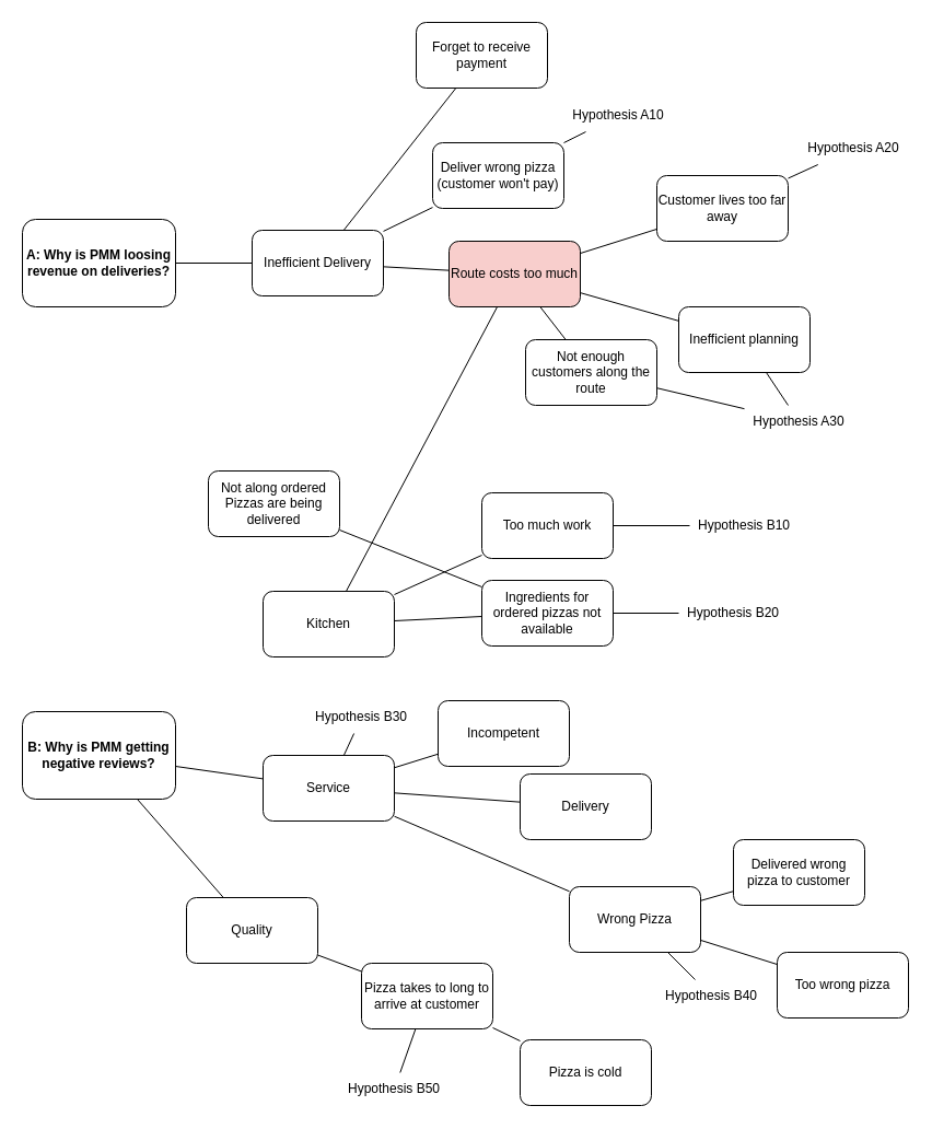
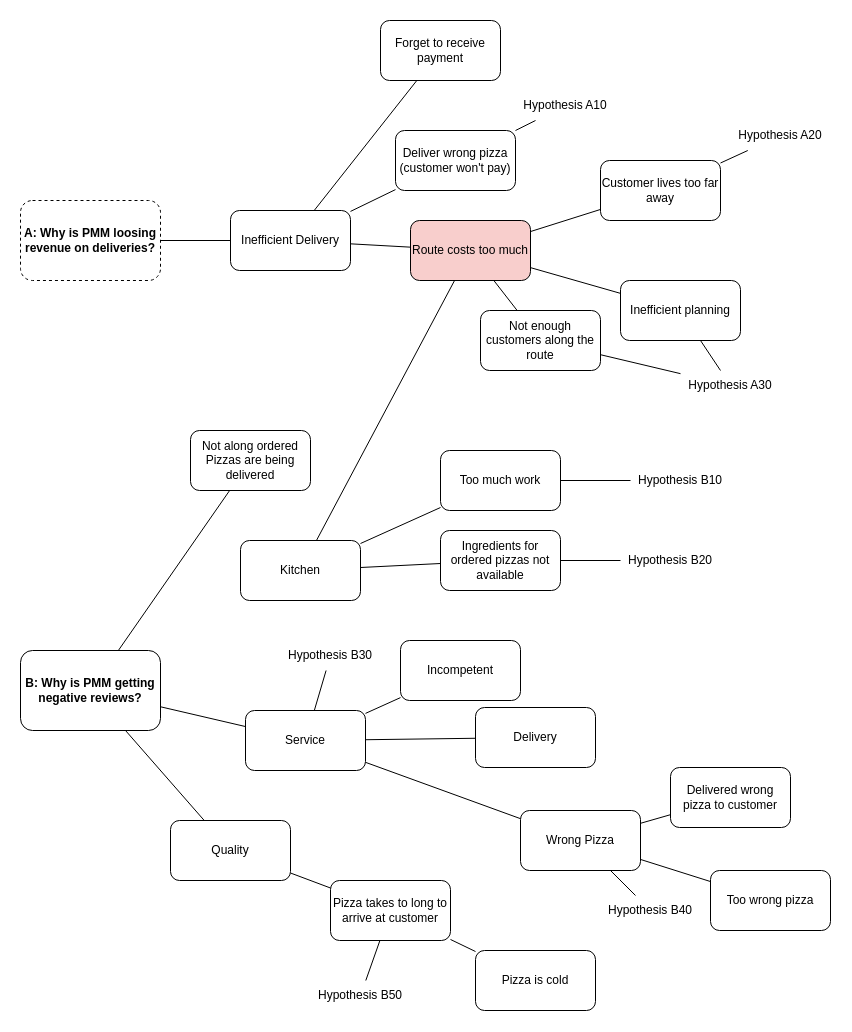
- <mxCell id="3" value="&lt;b&gt;A: Why is PMM loosing revenue on deliveries?&lt;/b&gt;" style="rounded=1;whiteSpace=wrap;html=1;" parent="1" vertex="1"><mxGeometry x="20" y="200" width="140" height="80" as="geometry" /></mxCell>
+ <mxCell id="3" value="&lt;b&gt;A: Why is PMM loosing revenue on deliveries?&lt;/b&gt;" style="rounded=1;whiteSpace=wrap;html=1;dashed=1;" parent="1" vertex="1"><mxGeometry x="20" y="200" width="140" height="80" as="geometry" /></mxCell>
- <mxCell id="60" value="" style="endArrow=none;html=1;rounded=0;" edge="1" parent="1" source="59" target="16"><mxGeometry width="50" height="50" relative="1" as="geometry"><mxPoint x="257.5" y="610" as="sourcePoint" /><mxPoint x="170" y="660" as="targetPoint" /></mxGeometry></mxCell>
+ <mxCell id="60" value="" style="endArrow=none;html=1;rounded=0;" edge="1" parent="1" source="59" target="7"><mxGeometry width="50" height="50" relative="1" as="geometry"><mxPoint x="257.5" y="610" as="sourcePoint" /><mxPoint x="170" y="660" as="targetPoint" /></mxGeometry></mxCell>
- <mxCell id="10" value="Service" style="rounded=1;whiteSpace=wrap;html=1;" parent="1" vertex="1"><mxGeometry x="240" y="690" width="120" height="60" as="geometry" /></mxCell>
+ <mxCell id="10" value="Service" style="rounded=1;whiteSpace=wrap;html=1;" parent="1" vertex="1"><mxGeometry x="245" y="710" width="120" height="60" as="geometry" /></mxCell>
